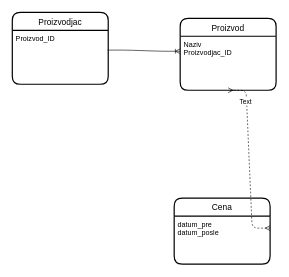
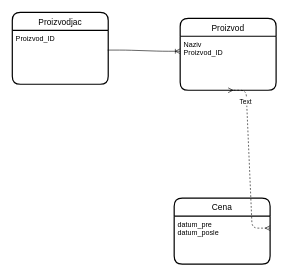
- <mxCell id="6" value="Naziv&#10;Proizvodjac_ID" style="align=left;strokeColor=none;fillColor=none;spacingLeft=4;fontSize=12;verticalAlign=top;resizable=0;rotatable=0;part=1;" vertex="1" parent="5"><mxGeometry y="30" width="160" height="90" as="geometry" /></mxCell>
+ <mxCell id="6" value="Naziv&#10;Proizvod_ID" style="align=left;strokeColor=none;fillColor=none;spacingLeft=4;fontSize=12;verticalAlign=top;resizable=0;rotatable=0;part=1;" vertex="1" parent="5"><mxGeometry y="30" width="160" height="90" as="geometry" /></mxCell>
